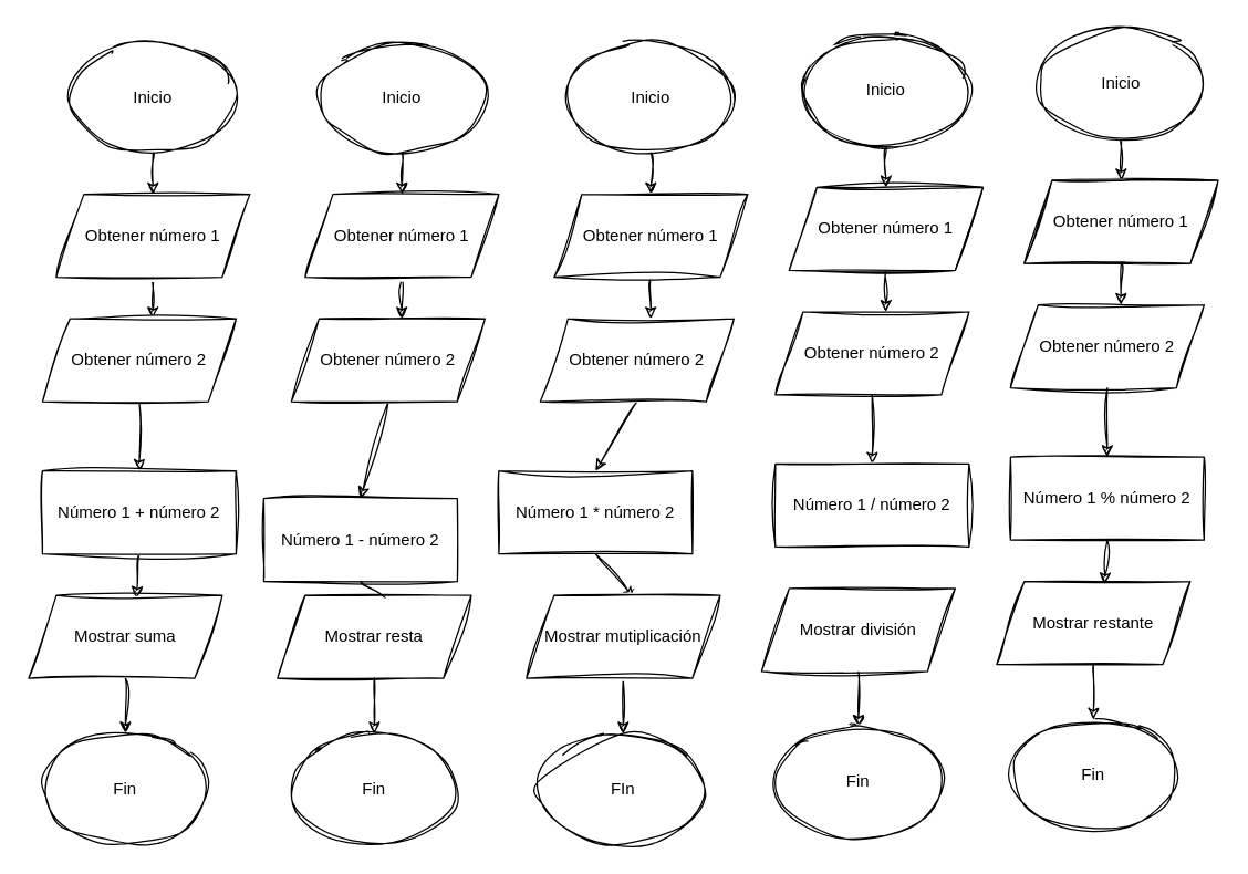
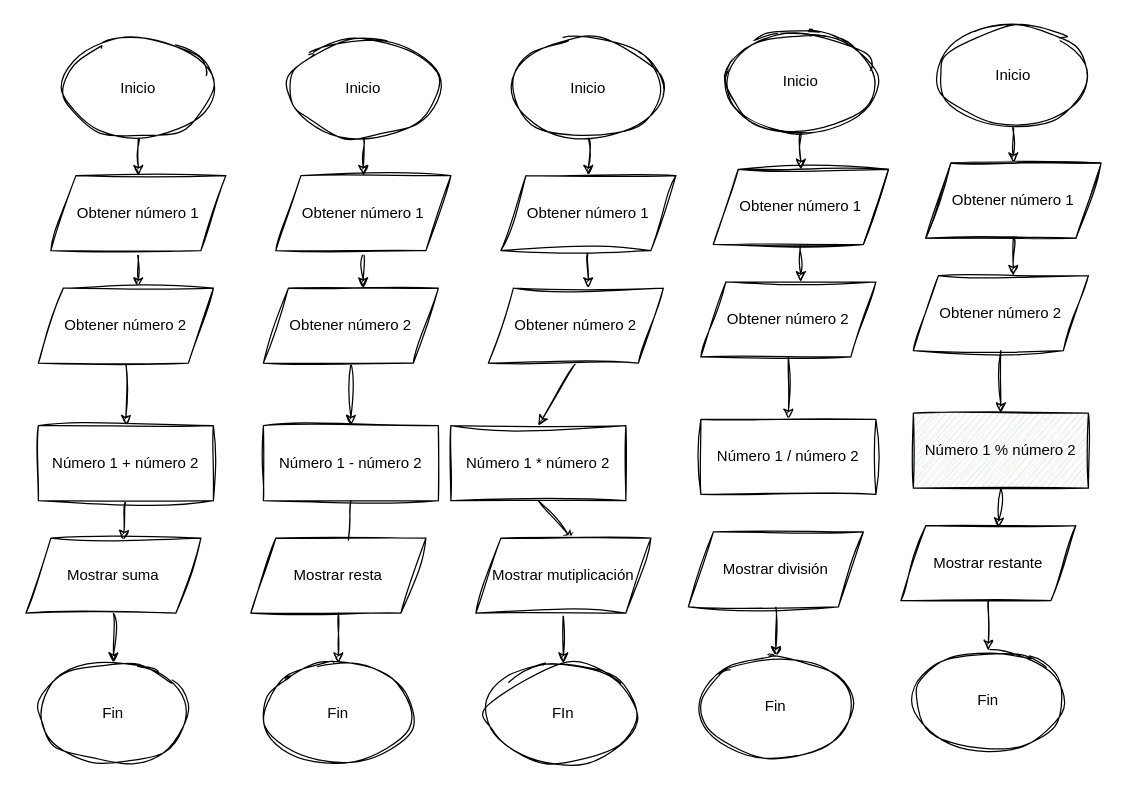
- <mxCell id="53" value="Número 1 % número 2" style="rounded=0;whiteSpace=wrap;html=1;sketch=1;curveFitting=1;jiggle=2;" vertex="1" parent="1"><mxGeometry x="730" y="330" width="140" height="60" as="geometry" /></mxCell>
+ <mxCell id="53" value="Número 1 % número 2" style="rounded=0;whiteSpace=wrap;html=1;sketch=1;curveFitting=1;jiggle=2;fillColor=#d5e8d4;" vertex="1" parent="1"><mxGeometry x="730" y="330" width="140" height="60" as="geometry" /></mxCell>
- <mxCell id="20" value="Número 1 - número 2" style="rounded=0;whiteSpace=wrap;html=1;sketch=1;curveFitting=1;jiggle=2;" vertex="1" parent="1"><mxGeometry x="190" y="360" width="140" height="60" as="geometry" /></mxCell>
+ <mxCell id="20" value="Número 1 - número 2" style="rounded=0;whiteSpace=wrap;html=1;sketch=1;curveFitting=1;jiggle=2;" vertex="1" parent="1"><mxGeometry x="210" y="340" width="140" height="60" as="geometry" /></mxCell>
